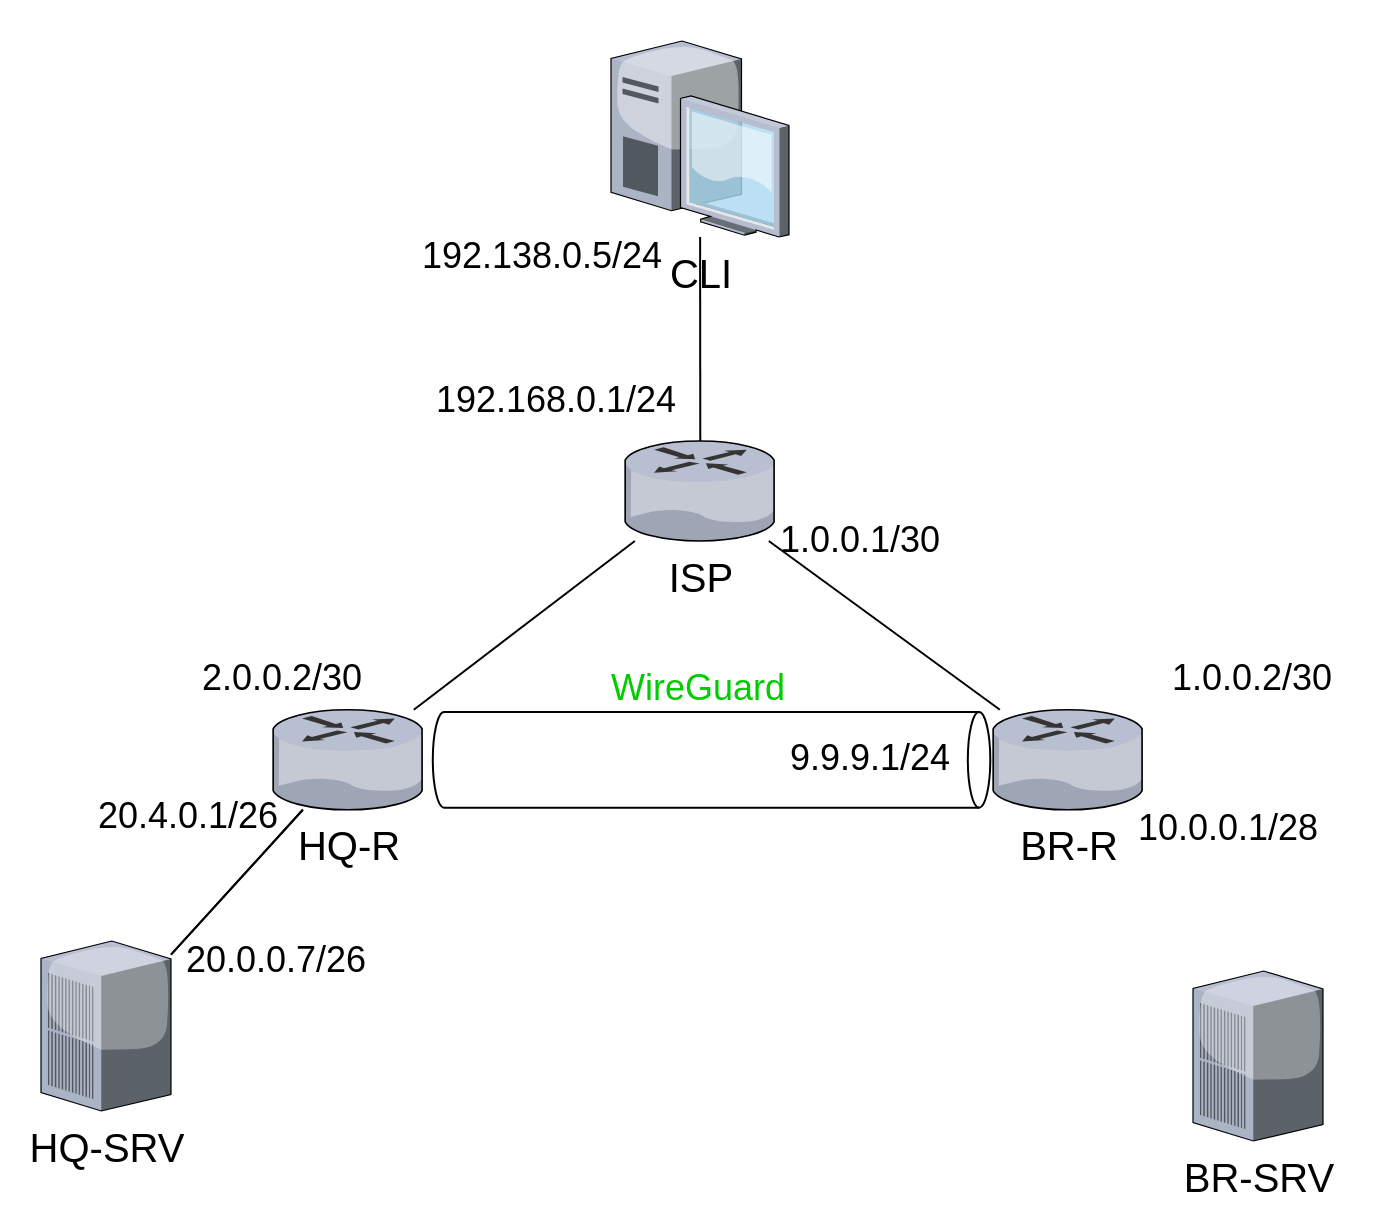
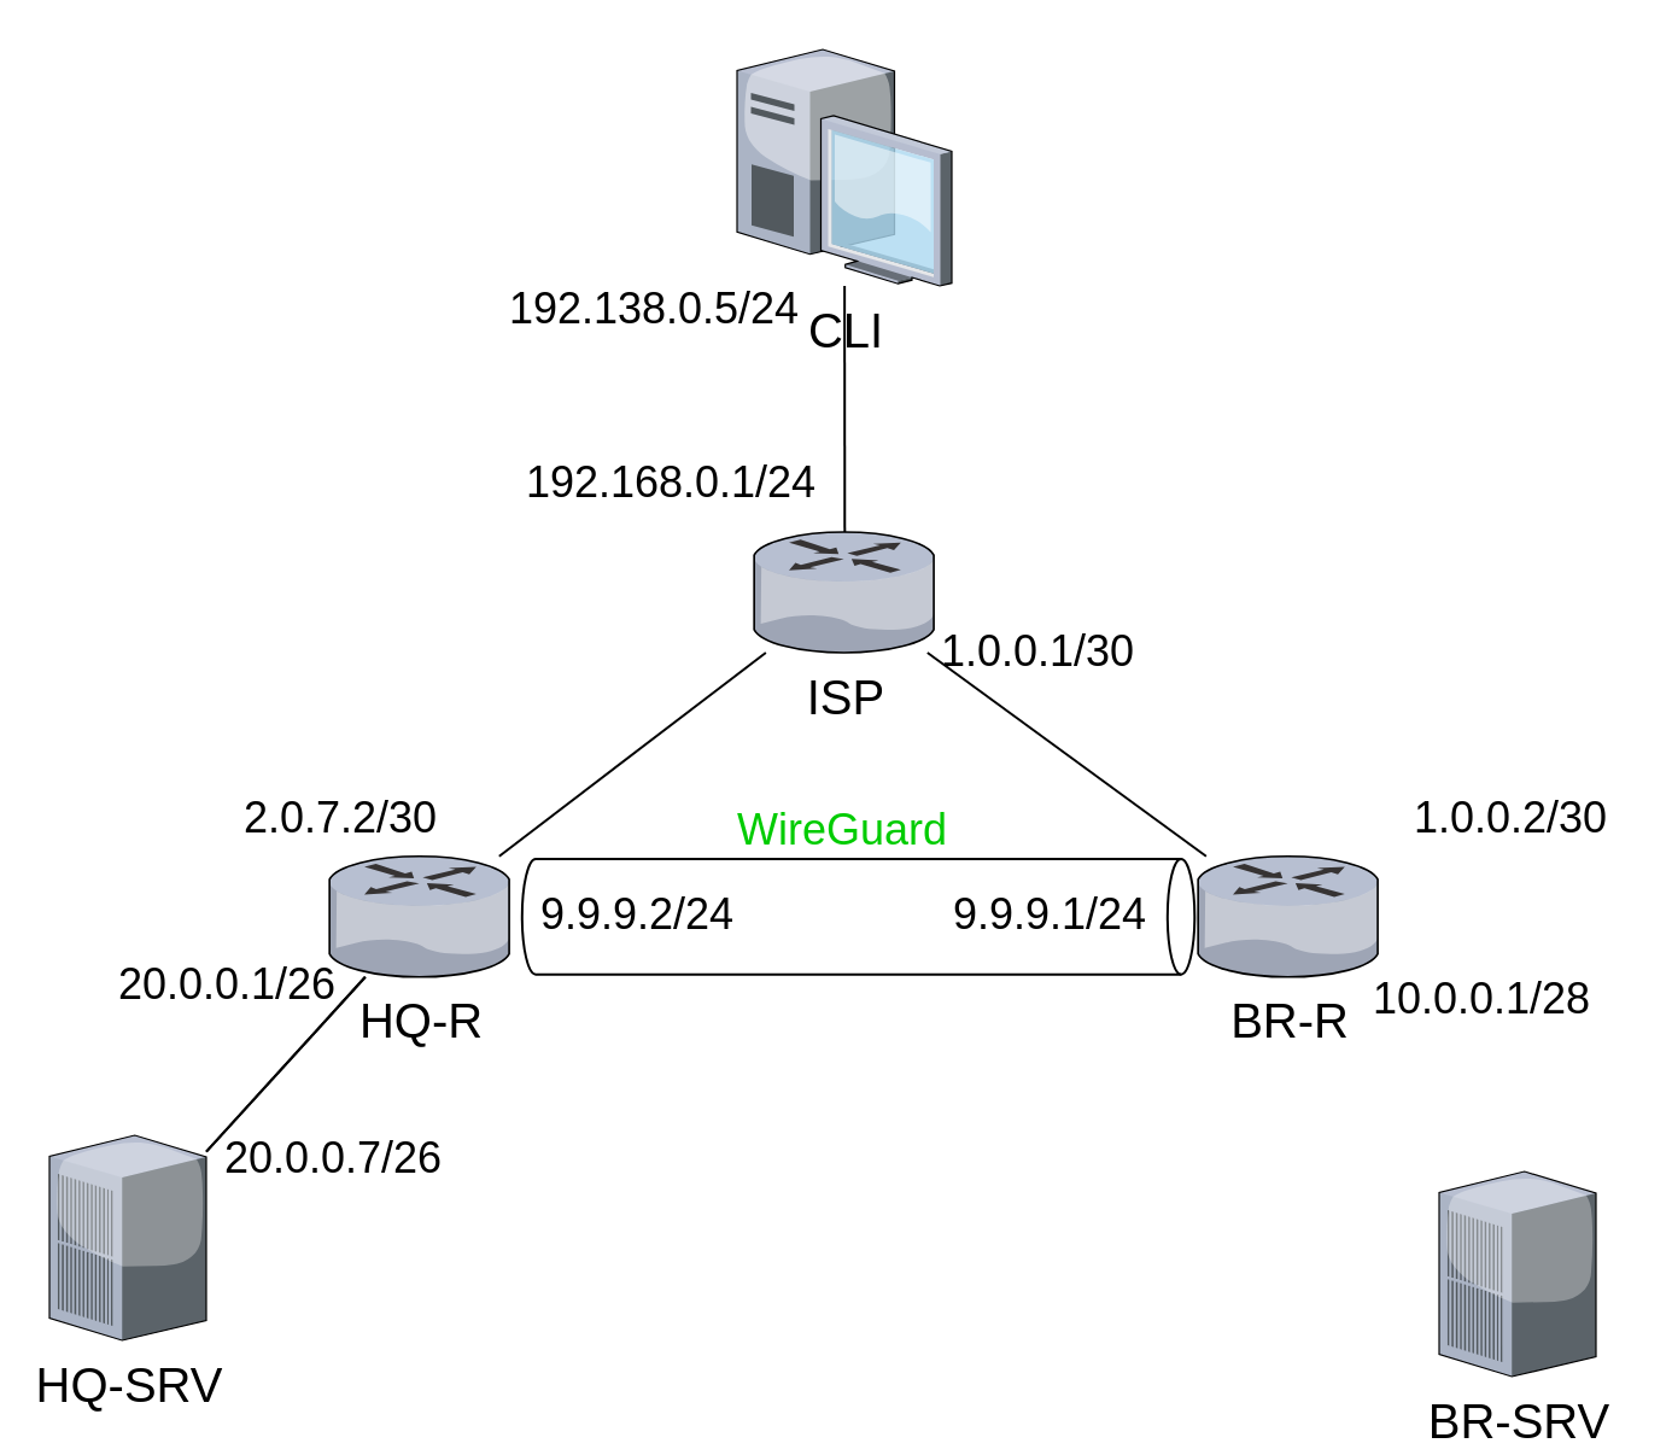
- <mxCell id="16" value="&lt;font style=&quot;font-size: 18px;&quot;&gt;2.0.0.2/30&lt;/font&gt;" style="text;html=1;align=center;verticalAlign=middle;whiteSpace=wrap;rounded=0;" vertex="1" parent="1"><mxGeometry x="96" y="329.38" width="90" height="20" as="geometry" /></mxCell>
+ <mxCell id="16" value="&lt;font style=&quot;font-size: 18px;&quot;&gt;2.0.7.2/30&lt;/font&gt;" style="text;html=1;align=center;verticalAlign=middle;whiteSpace=wrap;rounded=0;" vertex="1" parent="1"><mxGeometry x="96" y="329.38" width="90" height="20" as="geometry" /></mxCell>
+ <mxCell id="19" value="&lt;font style=&quot;font-size: 18px;&quot;&gt;9.9.9.2/24&lt;/font&gt;" style="text;html=1;align=center;verticalAlign=middle;whiteSpace=wrap;rounded=0;" vertex="1" parent="1"><mxGeometry x="216" y="369.38" width="96" height="20" as="geometry" /></mxCell>
- <mxCell id="17" value="&lt;font style=&quot;font-size: 18px;&quot;&gt;20.4.0.1/26&lt;/font&gt;" style="text;html=1;align=center;verticalAlign=middle;whiteSpace=wrap;rounded=0;" vertex="1" parent="1"><mxGeometry x="46" y="398.38" width="96" height="20" as="geometry" /></mxCell>
+ <mxCell id="17" value="&lt;font style=&quot;font-size: 18px;&quot;&gt;20.0.0.1/26&lt;/font&gt;" style="text;html=1;align=center;verticalAlign=middle;whiteSpace=wrap;rounded=0;" vertex="1" parent="1"><mxGeometry x="46" y="398.38" width="96" height="20" as="geometry" /></mxCell>
